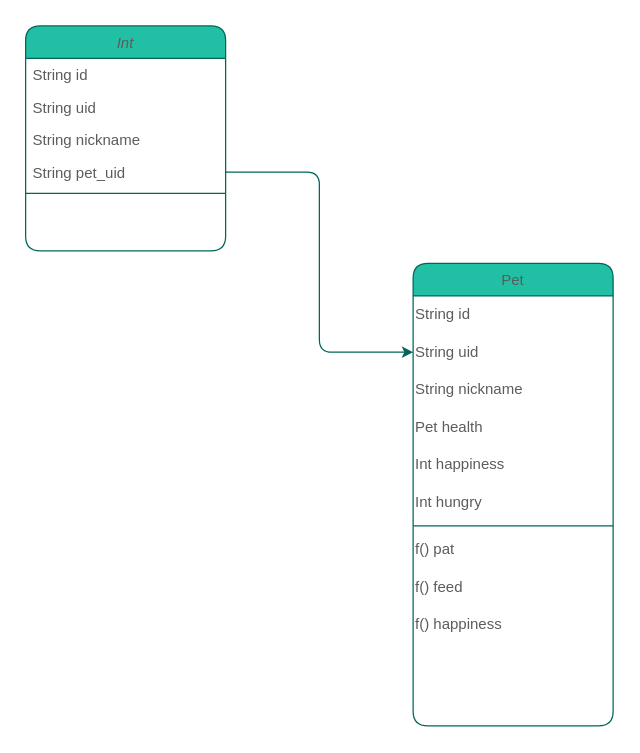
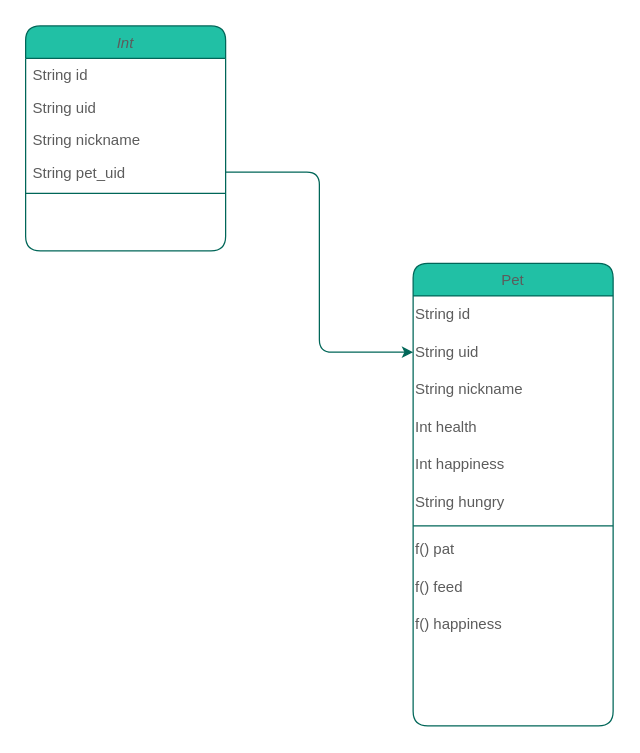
- <mxCell id="12" value="Pet health" style="text;html=1;strokeColor=none;fillColor=none;align=left;verticalAlign=middle;whiteSpace=wrap;fontColor=#5C5C5C;rounded=1;" vertex="1" parent="8"><mxGeometry y="116" width="160" height="30" as="geometry" /></mxCell>
+ <mxCell id="12" value="Int health" style="text;html=1;strokeColor=none;fillColor=none;align=left;verticalAlign=middle;whiteSpace=wrap;fontColor=#5C5C5C;rounded=1;" vertex="1" parent="8"><mxGeometry y="116" width="160" height="30" as="geometry" /></mxCell>
- <mxCell id="14" value="Int hungry" style="text;html=1;strokeColor=none;fillColor=none;align=left;verticalAlign=middle;whiteSpace=wrap;fontColor=#5C5C5C;rounded=1;" vertex="1" parent="8"><mxGeometry y="176" width="160" height="30" as="geometry" /></mxCell>
+ <mxCell id="14" value="String hungry" style="text;html=1;strokeColor=none;fillColor=none;align=left;verticalAlign=middle;whiteSpace=wrap;fontColor=#5C5C5C;rounded=1;" vertex="1" parent="8"><mxGeometry y="176" width="160" height="30" as="geometry" /></mxCell>
